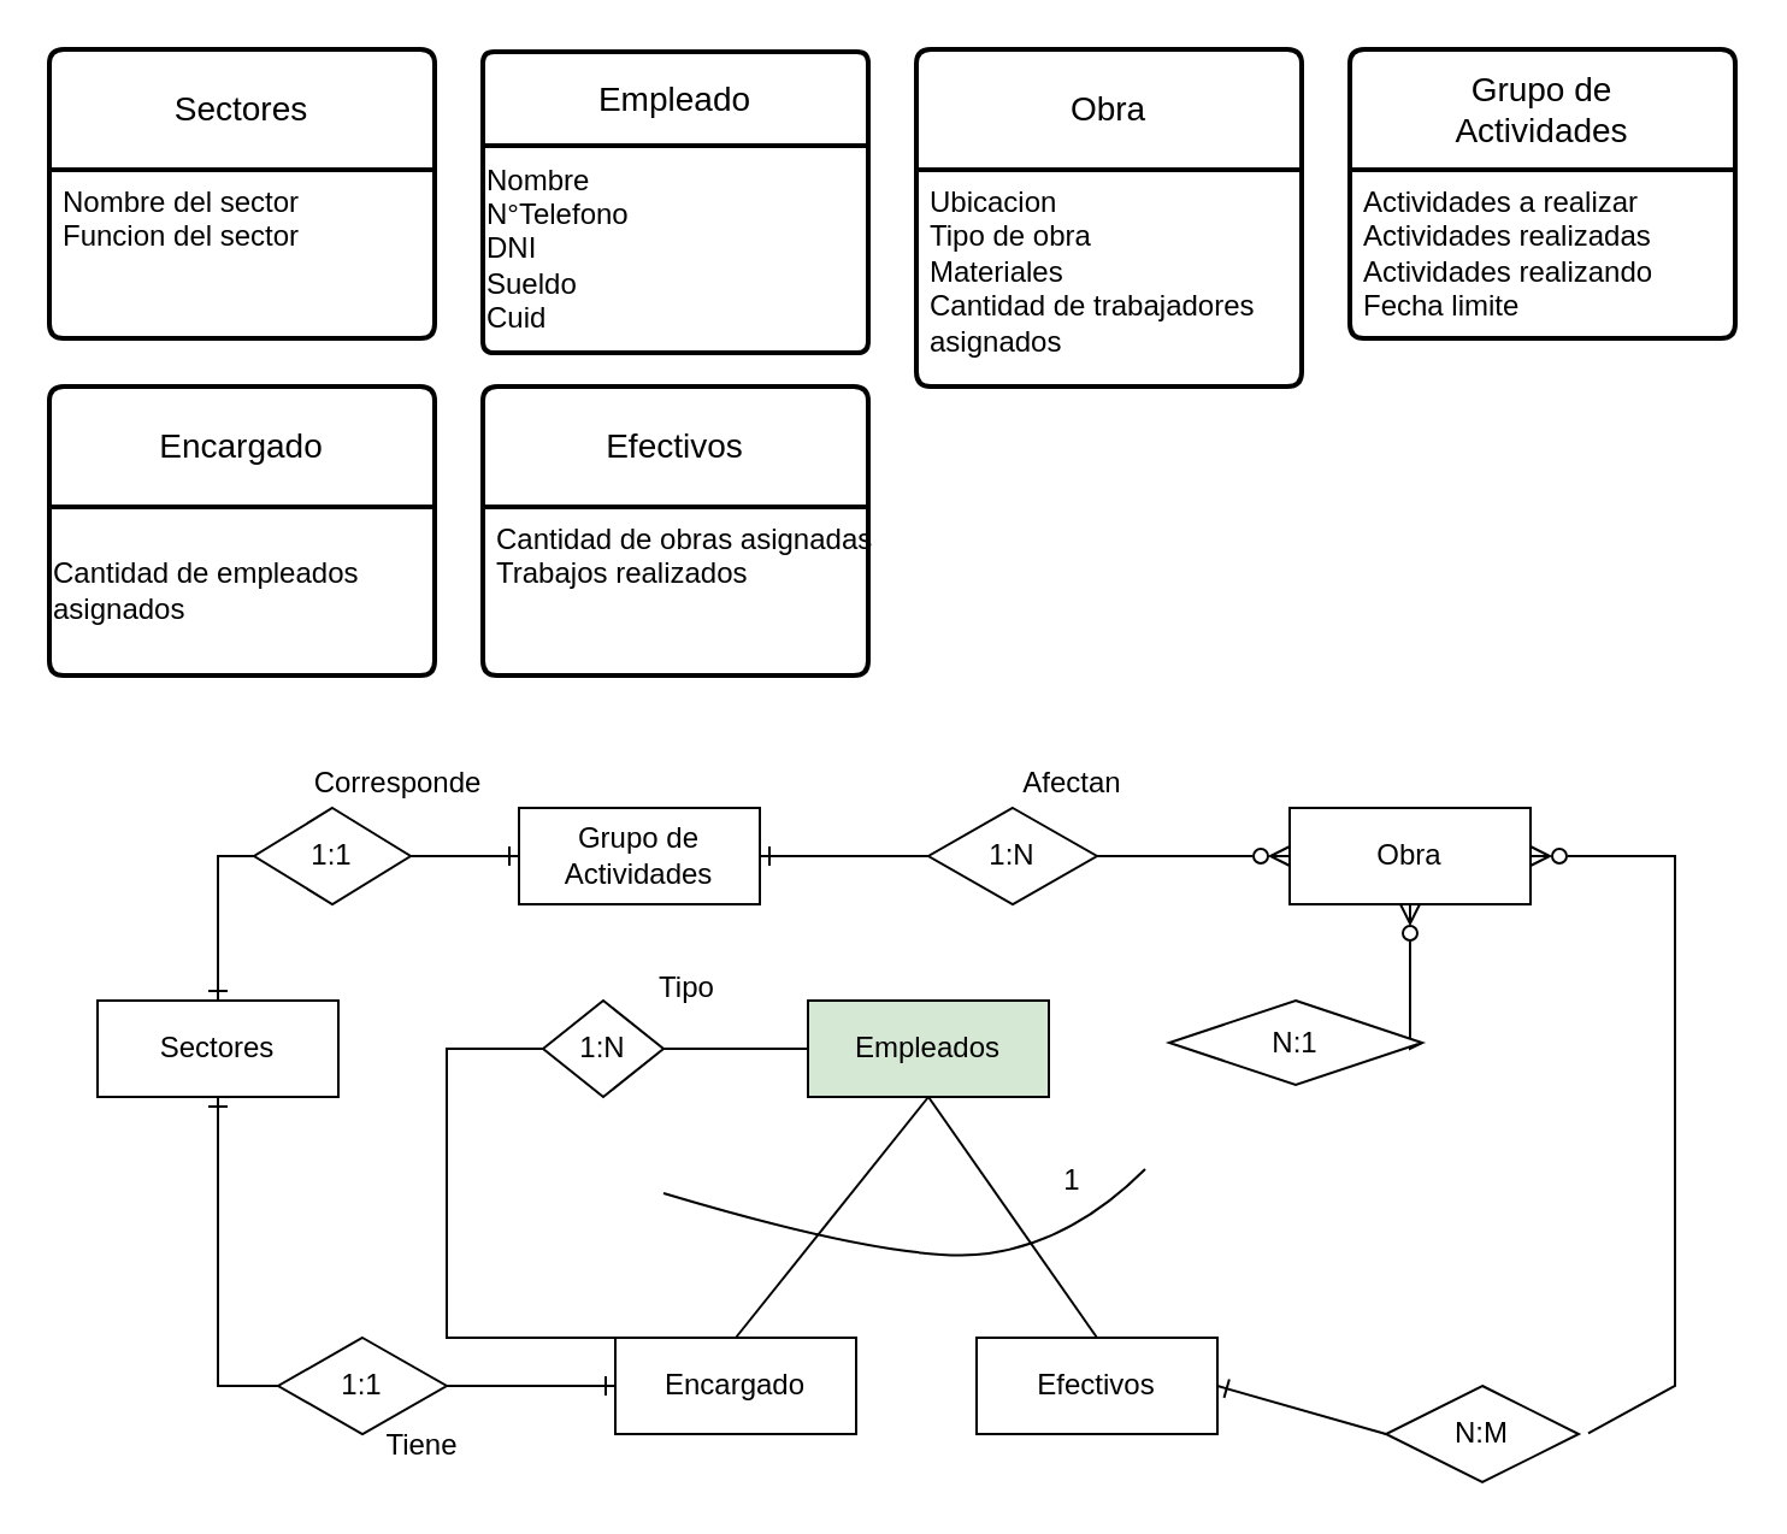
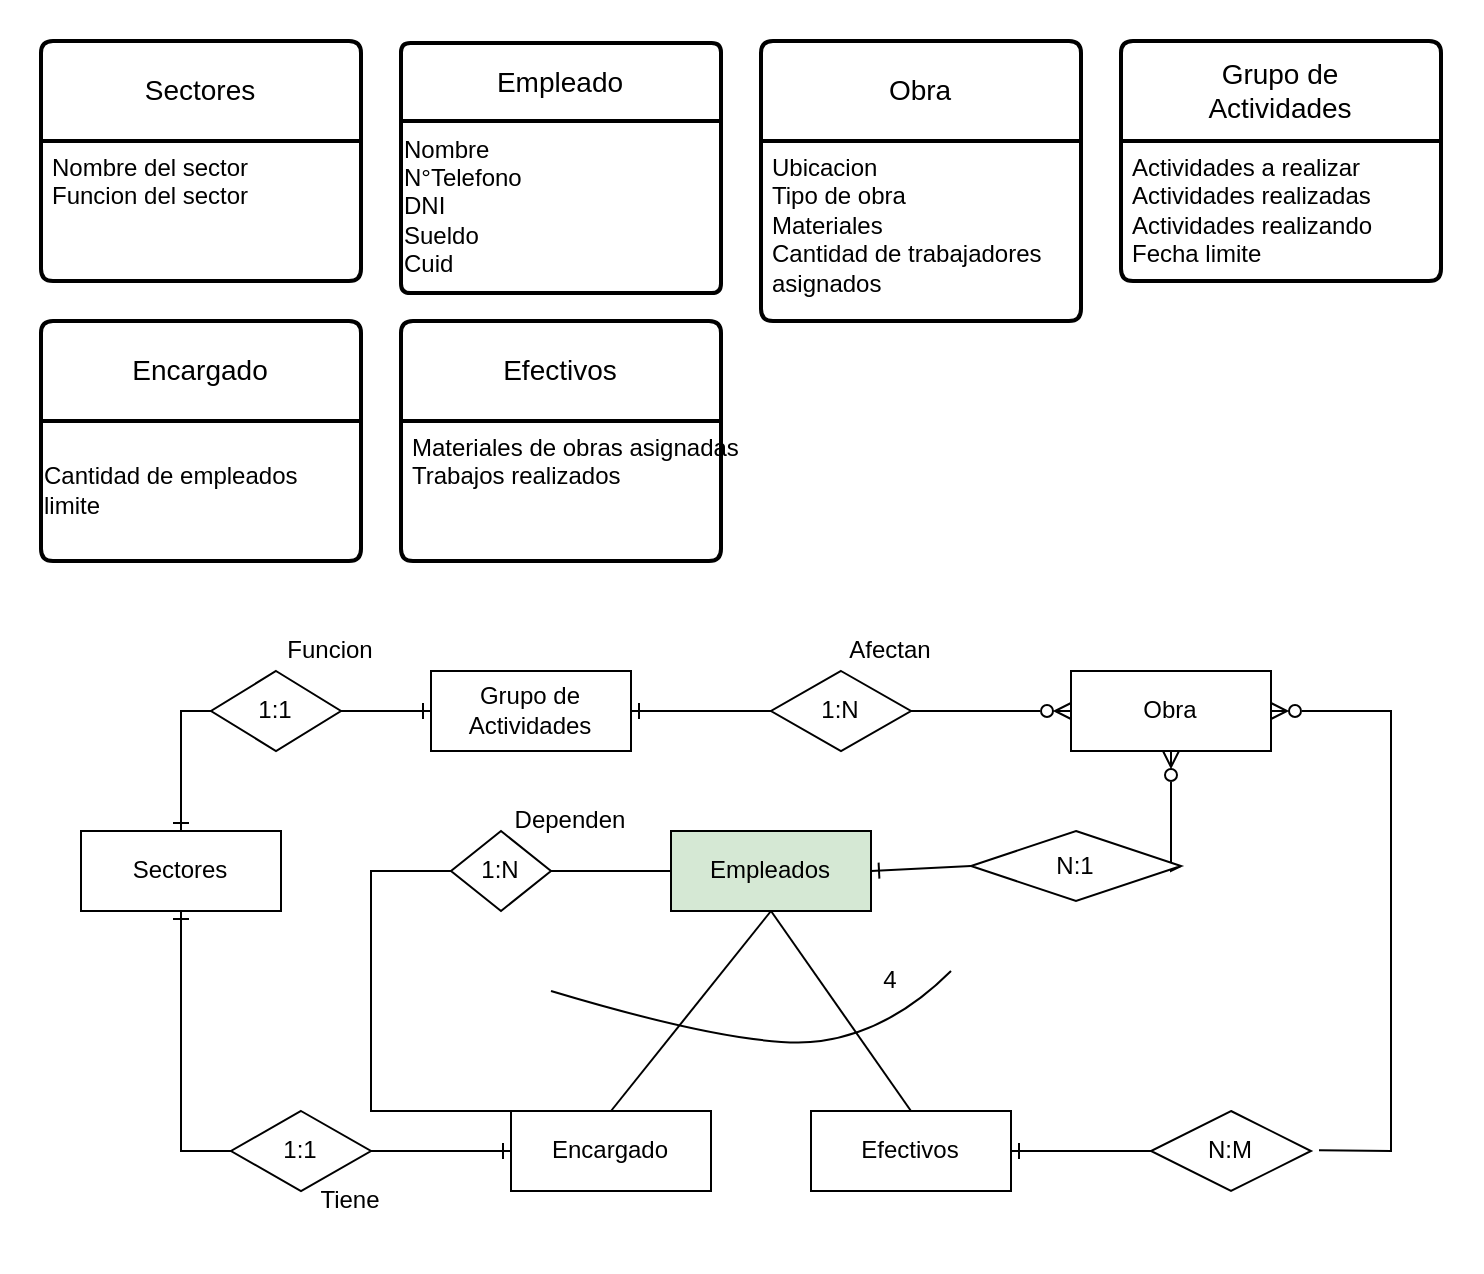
- <mxCell id="5" value="Cantidad de obras asignadas&lt;div&gt;Trabajos realizados&lt;/div&gt;" style="align=left;strokeColor=none;fillColor=none;spacingLeft=4;fontSize=12;verticalAlign=top;resizable=0;rotatable=0;part=1;html=1;" vertex="1" parent="4"><mxGeometry y="50" width="160" height="70" as="geometry" /></mxCell>
+ <mxCell id="5" value="Materiales de obras asignadas&lt;div&gt;Trabajos realizados&lt;/div&gt;" style="align=left;strokeColor=none;fillColor=none;spacingLeft=4;fontSize=12;verticalAlign=top;resizable=0;rotatable=0;part=1;html=1;" vertex="1" parent="4"><mxGeometry y="50" width="160" height="70" as="geometry" /></mxCell>
- <mxCell id="7" value="Cantidad de empleados&amp;nbsp;&lt;div&gt;asignados&lt;/div&gt;" style="text;html=1;align=left;verticalAlign=middle;resizable=0;points=[];autosize=1;strokeColor=none;fillColor=none;" vertex="1" parent="6"><mxGeometry y="50" width="160" height="70" as="geometry" /></mxCell>
+ <mxCell id="7" value="Cantidad de empleados&amp;nbsp;&lt;div&gt;limite&lt;/div&gt;" style="text;html=1;align=left;verticalAlign=middle;resizable=0;points=[];autosize=1;strokeColor=none;fillColor=none;" vertex="1" parent="6"><mxGeometry y="50" width="160" height="70" as="geometry" /></mxCell>
- <mxCell id="38" value="Corresponde" style="text;html=1;align=center;verticalAlign=middle;whiteSpace=wrap;rounded=0;" vertex="1" parent="1"><mxGeometry x="135" y="310" width="60" height="30" as="geometry" /></mxCell>
+ <mxCell id="38" value="Funcion" style="text;html=1;align=center;verticalAlign=middle;whiteSpace=wrap;rounded=0;" vertex="1" parent="1"><mxGeometry x="135" y="310" width="60" height="30" as="geometry" /></mxCell>
- <mxCell id="32" value="Tipo" style="text;html=1;align=center;verticalAlign=middle;whiteSpace=wrap;rounded=0;" vertex="1" parent="1"><mxGeometry x="255" y="395" width="60" height="30" as="geometry" /></mxCell>
+ <mxCell id="32" value="Dependen" style="text;html=1;align=center;verticalAlign=middle;whiteSpace=wrap;rounded=0;" vertex="1" parent="1"><mxGeometry x="255" y="395" width="60" height="30" as="geometry" /></mxCell>
+ <mxCell id="42" value="" style="endArrow=none;html=1;rounded=0;exitX=1;exitY=0.5;exitDx=0;exitDy=0;entryX=0;entryY=0.5;entryDx=0;entryDy=0;startArrow=ERone;startFill=0;" edge="1" parent="1" source="17" target="43"><mxGeometry relative="1" as="geometry"><mxPoint x="435" y="435" as="sourcePoint" /><mxPoint x="585" y="375" as="targetPoint" /><Array as="points" /></mxGeometry></mxCell>
- <mxCell id="29" value="1" style="text;html=1;align=center;verticalAlign=middle;whiteSpace=wrap;rounded=0;" vertex="1" parent="1"><mxGeometry x="415" y="475" width="60" height="30" as="geometry" /></mxCell>
+ <mxCell id="29" value="4" style="text;html=1;align=center;verticalAlign=middle;whiteSpace=wrap;rounded=0;" vertex="1" parent="1"><mxGeometry x="415" y="475" width="60" height="30" as="geometry" /></mxCell>
- <mxCell id="45" value="N:M" style="shape=rhombus;perimeter=rhombusPerimeter;whiteSpace=wrap;html=1;align=center;" vertex="1" parent="1"><mxGeometry x="575" y="575" width="80" height="40" as="geometry" /></mxCell>
+ <mxCell id="45" value="N:M" style="shape=rhombus;perimeter=rhombusPerimeter;whiteSpace=wrap;html=1;align=center;" vertex="1" parent="1"><mxGeometry x="575" y="555" width="80" height="40" as="geometry" /></mxCell>
